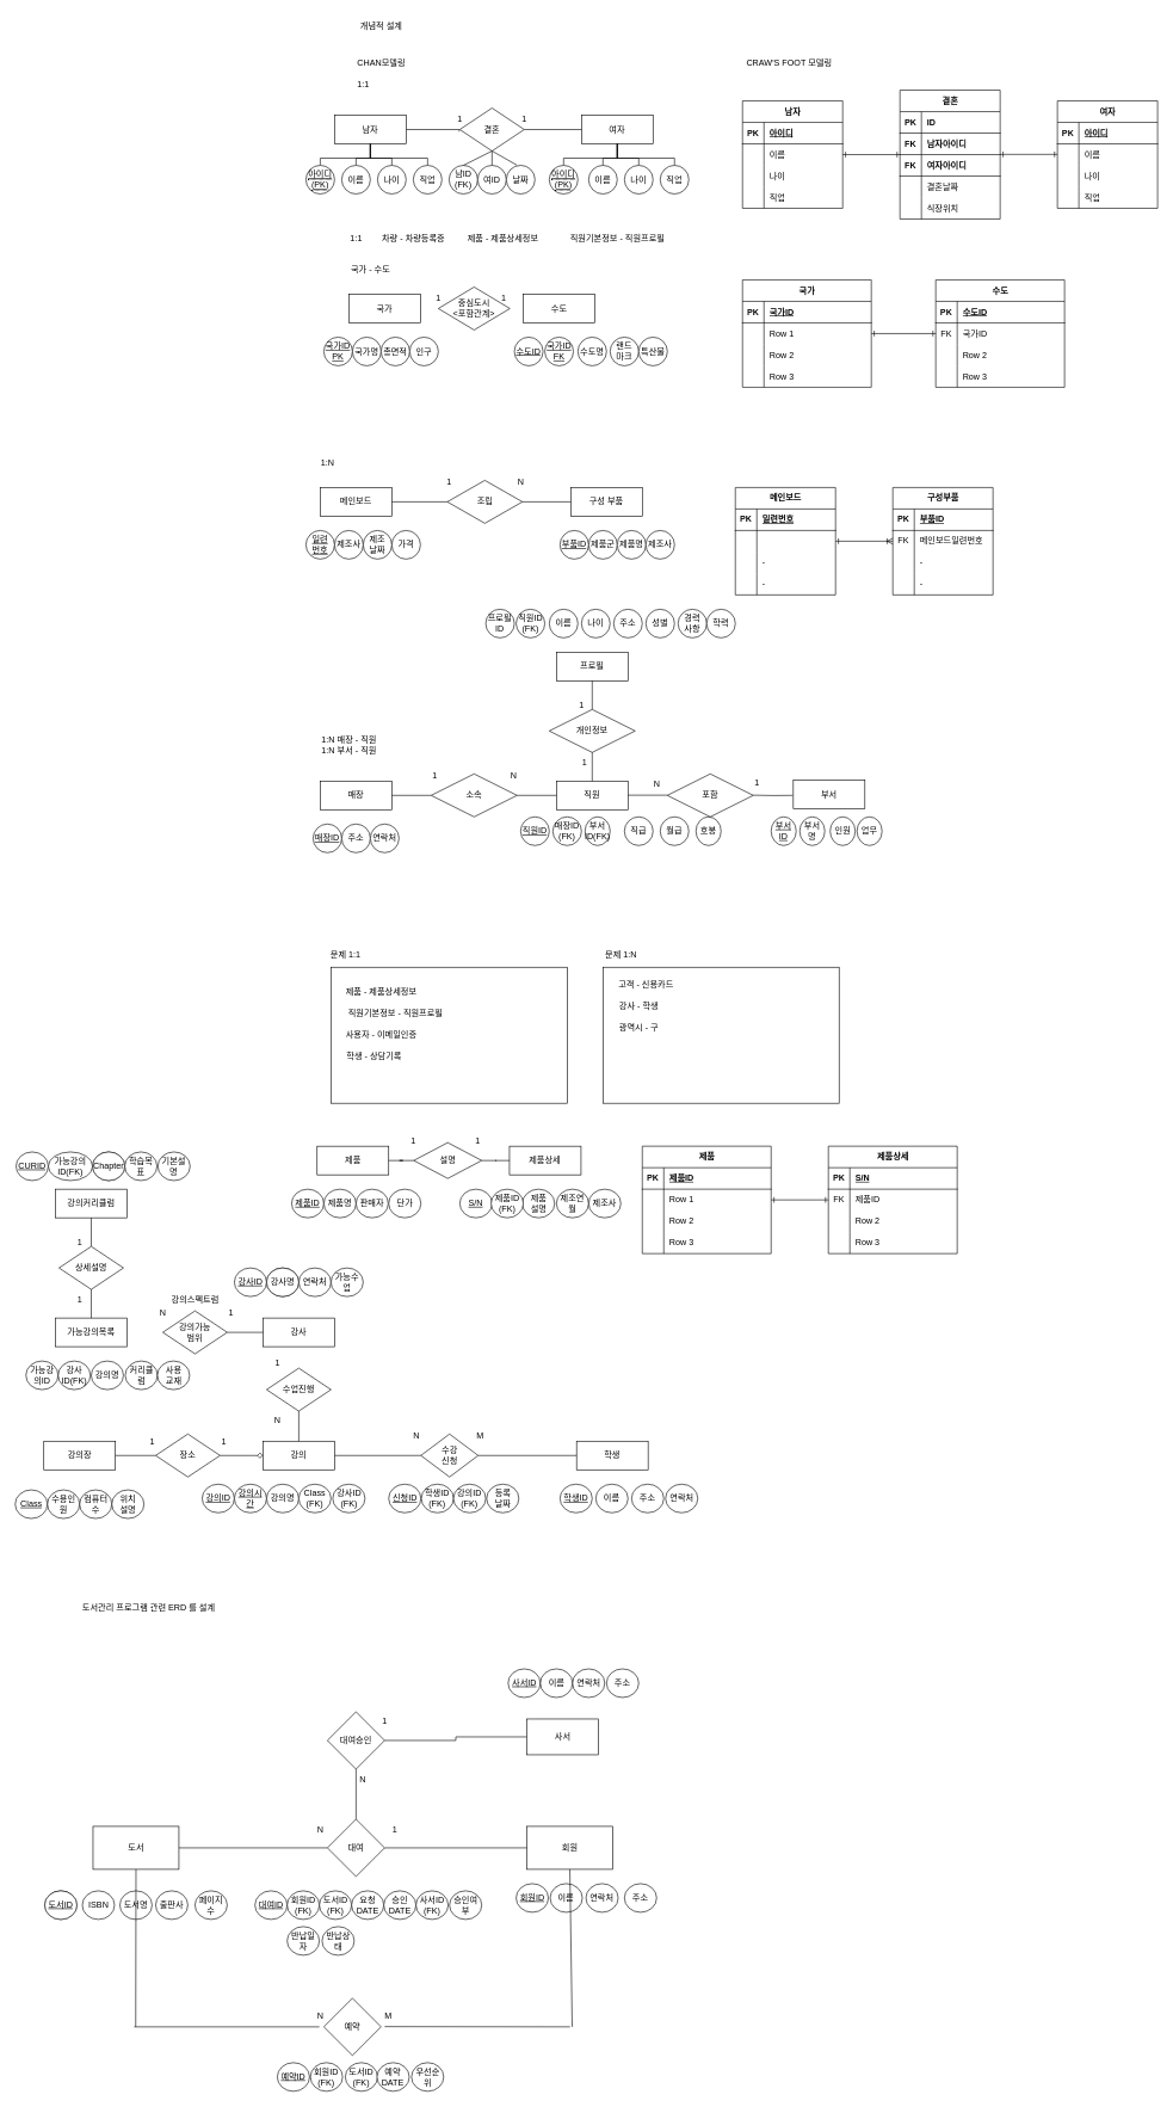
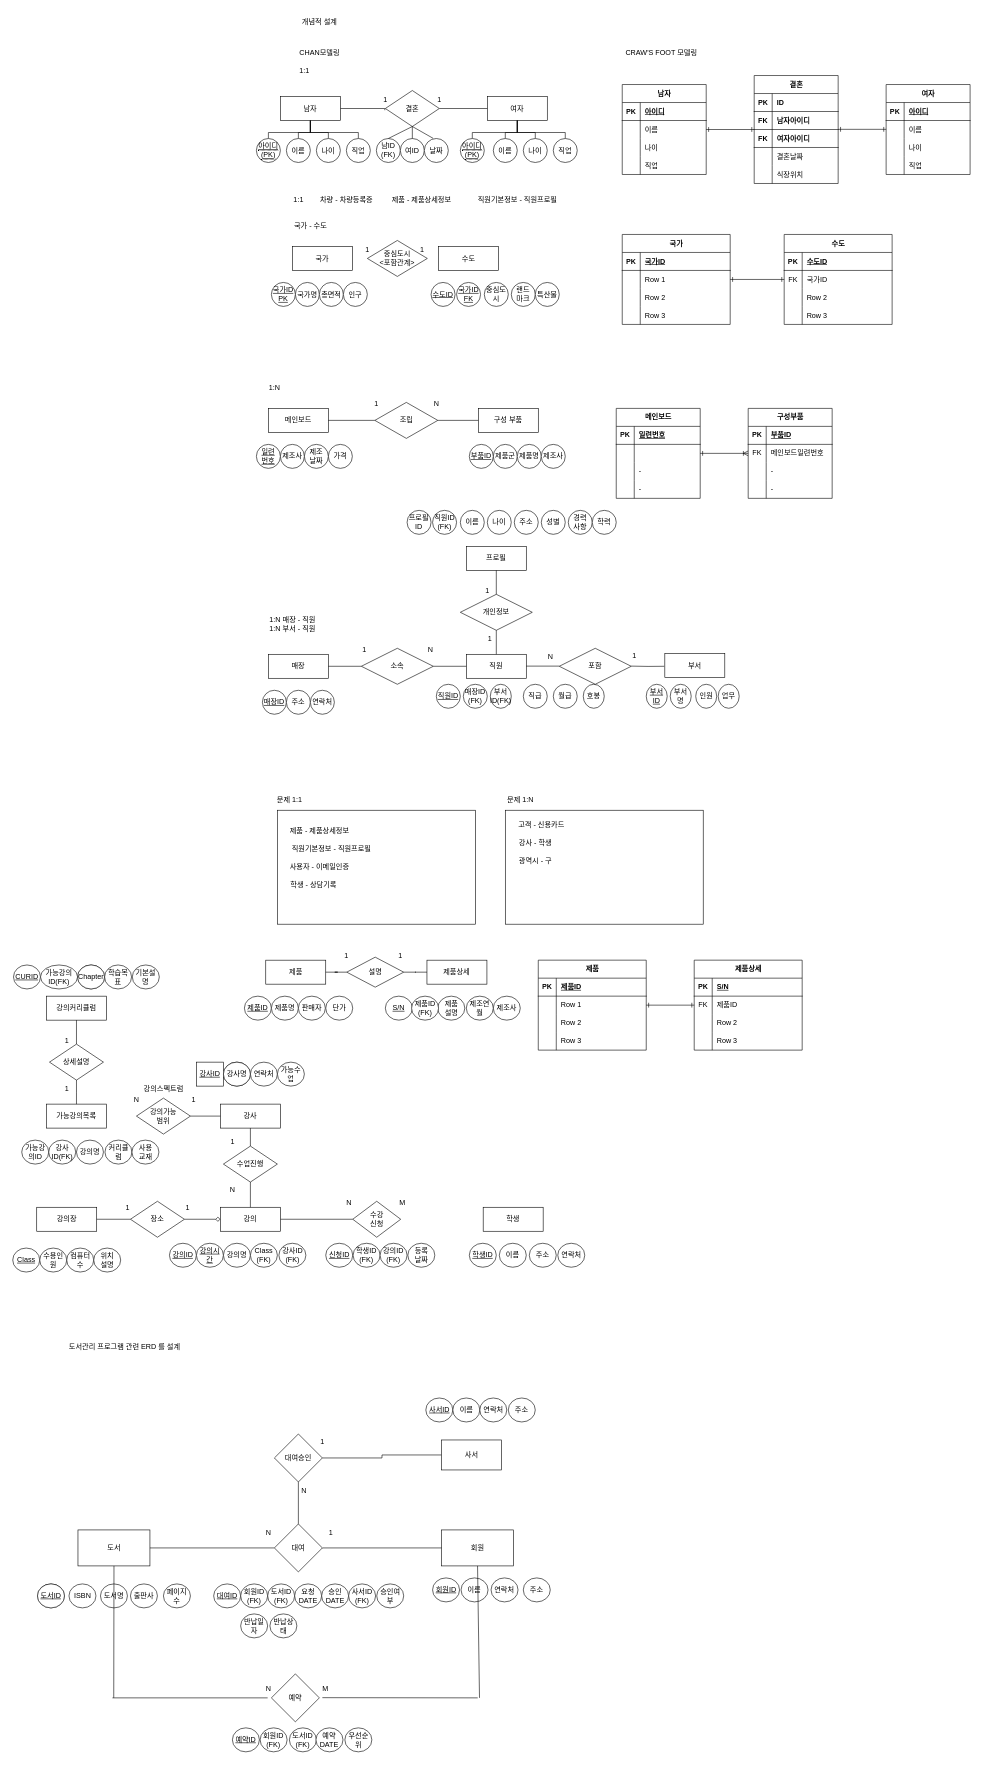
- <mxCell id="131" value="수도명" style="ellipse;whiteSpace=wrap;html=1;align=center;" parent="1" vertex="1"><mxGeometry x="807" y="470" width="40" height="40" as="geometry" /></mxCell>
+ <mxCell id="131" value="중심도시" style="ellipse;whiteSpace=wrap;html=1;align=center;" parent="1" vertex="1"><mxGeometry x="807" y="470" width="40" height="40" as="geometry" /></mxCell>
- <mxCell id="284" value="강사ID" style="ellipse;whiteSpace=wrap;html=1;align=center;fontStyle=4" parent="1" vertex="1"><mxGeometry x="327" y="1770" width="45" height="40" as="geometry" /></mxCell>
+ <mxCell id="284" value="강사ID" style="whiteSpace=wrap;html=1;align=center;fontStyle=4;rounded=0;" parent="1" vertex="1"><mxGeometry x="327" y="1770" width="45" height="40" as="geometry" /></mxCell>
+ <mxCell id="289" value="" style="endArrow=none;html=1;rounded=0;entryX=0.5;entryY=1;entryDx=0;entryDy=0;" parent="1" source="288" target="283" edge="1"><mxGeometry width="50" height="50" relative="1" as="geometry"><mxPoint x="697" y="2030" as="sourcePoint" /><mxPoint x="747" y="1980" as="targetPoint" /></mxGeometry></mxCell>
- <mxCell id="265" value="" style="edgeStyle=orthogonalEdgeStyle;rounded=0;orthogonalLoop=1;jettySize=auto;html=1;startArrow=none;startFill=0;endArrow=none;endFill=0;" parent="1" source="266" target="267" edge="1"><mxGeometry relative="1" as="geometry" /></mxCell>
